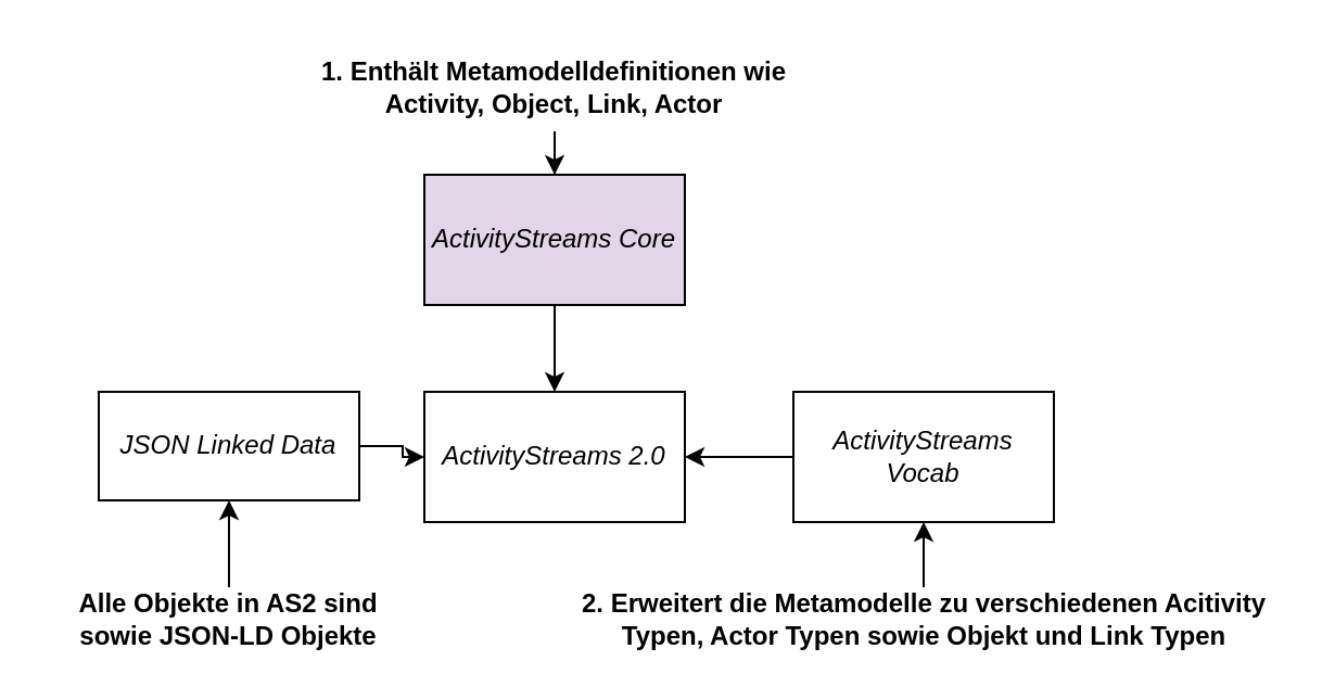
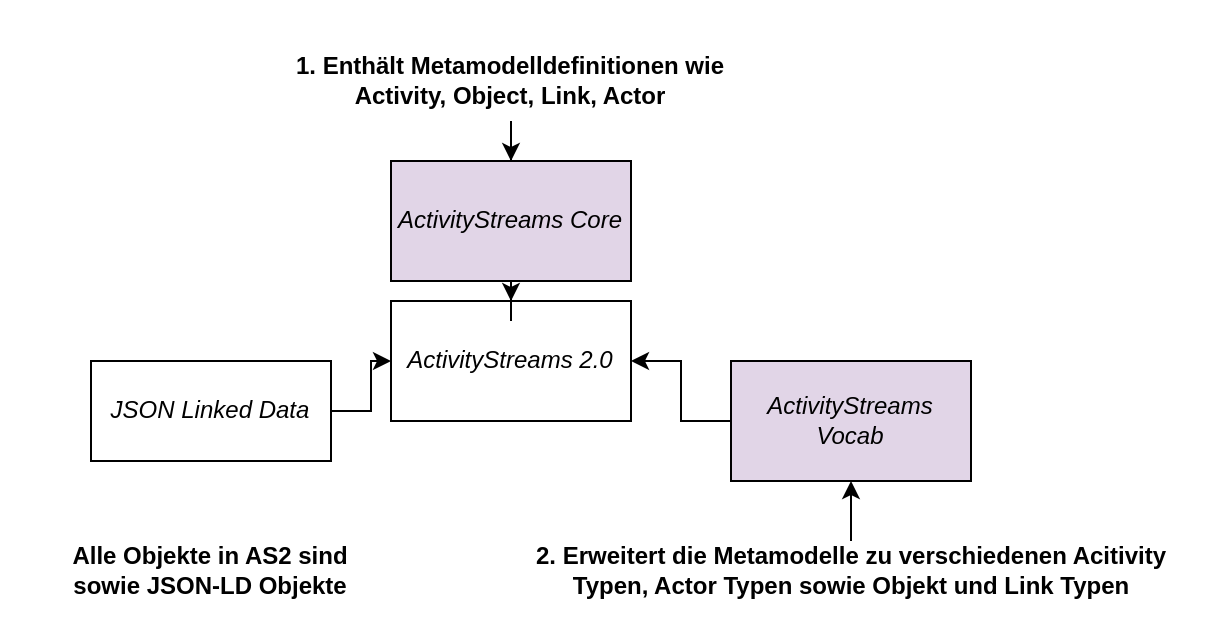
- <mxCell id="2" value="&lt;i&gt;ActivityStreams 2.0&lt;/i&gt;" style="rounded=0;whiteSpace=wrap;html=1;" vertex="1" parent="1"><mxGeometry x="195" y="180" width="120" height="60" as="geometry" /></mxCell>
+ <mxCell id="2" value="&lt;i&gt;ActivityStreams 2.0&lt;/i&gt;" style="rounded=0;whiteSpace=wrap;html=1;" vertex="1" parent="1"><mxGeometry x="195" y="150" width="120" height="60" as="geometry" /></mxCell>
- <mxCell id="8" value="&lt;div&gt;&lt;i&gt;ActivityStreams Vocab&lt;/i&gt;&lt;/div&gt;" style="rounded=0;whiteSpace=wrap;html=1;" vertex="1" parent="1"><mxGeometry x="365" y="180" width="120" height="60" as="geometry" /></mxCell>
+ <mxCell id="8" value="&lt;div&gt;&lt;i&gt;ActivityStreams Vocab&lt;/i&gt;&lt;/div&gt;" style="rounded=0;whiteSpace=wrap;html=1;fillColor=#e1d5e7;" vertex="1" parent="1"><mxGeometry x="365" y="180" width="120" height="60" as="geometry" /></mxCell>
- <mxCell id="13" style="edgeStyle=orthogonalEdgeStyle;rounded=0;orthogonalLoop=1;jettySize=auto;html=1;entryX=0.5;entryY=1;entryDx=0;entryDy=0;" edge="1" parent="1" source="14" target="4"><mxGeometry relative="1" as="geometry" /></mxCell>
